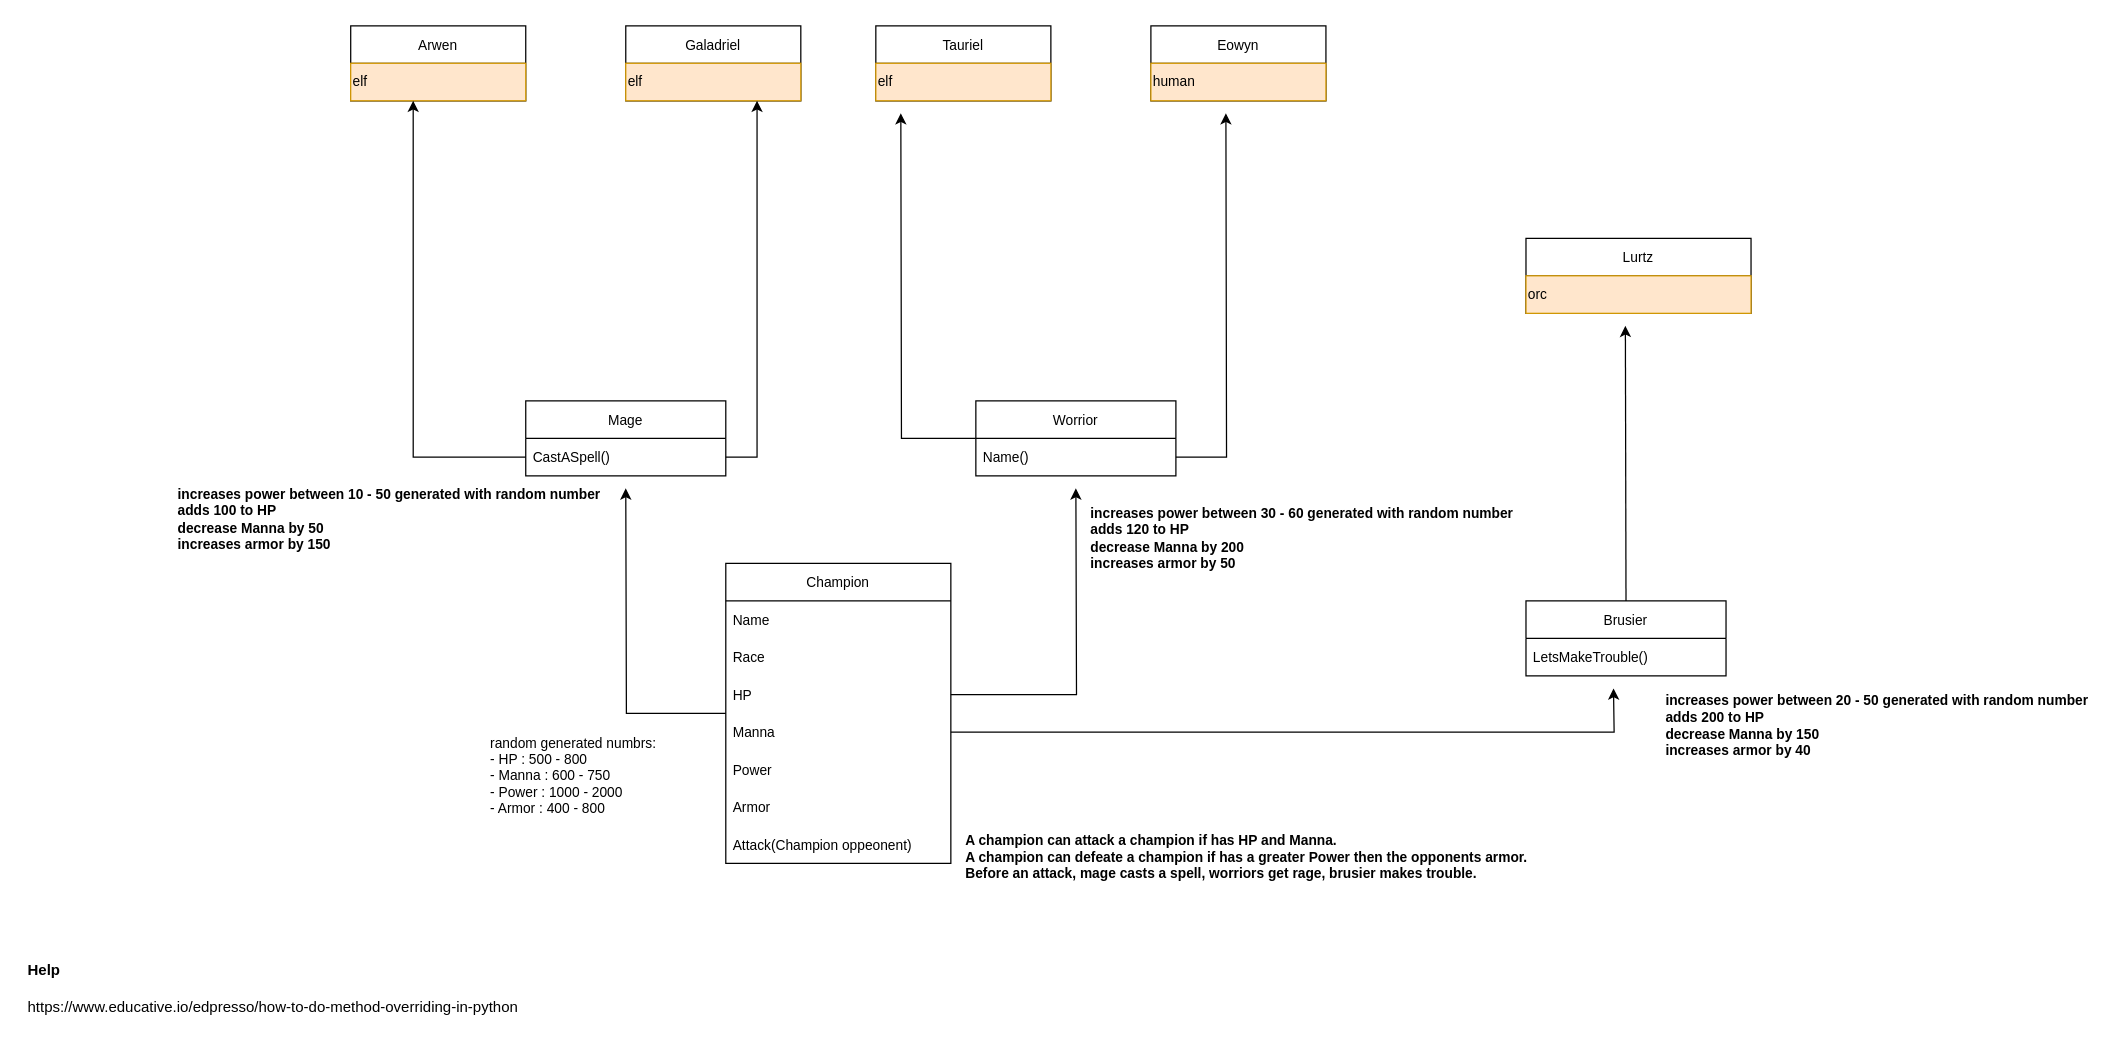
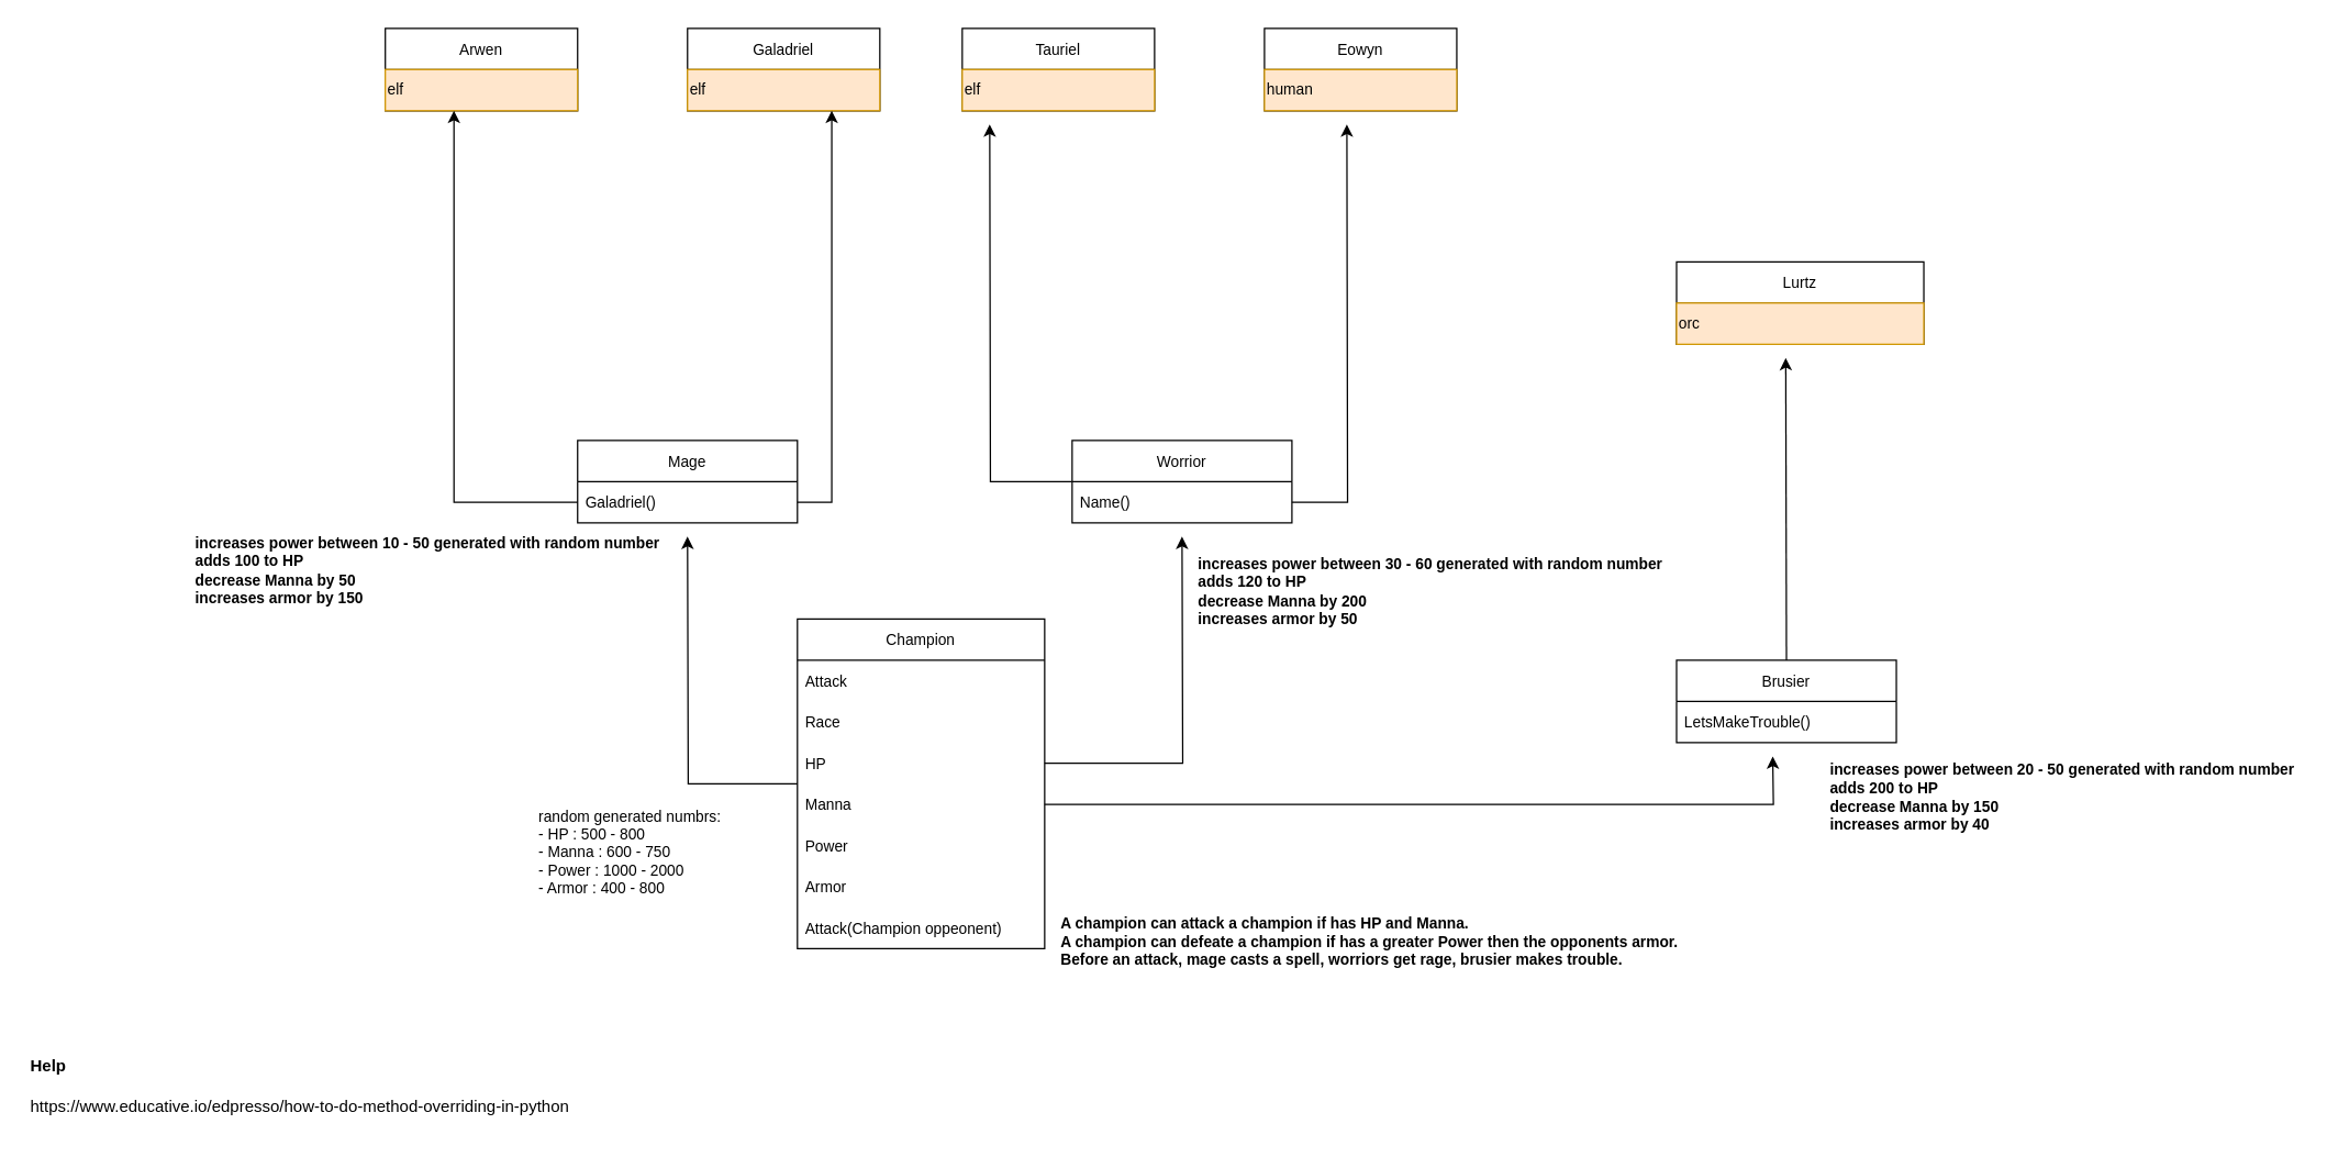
- <mxCell id="20" value="CastASpell()" style="text;strokeColor=none;fillColor=none;align=left;verticalAlign=middle;spacingLeft=4;spacingRight=4;overflow=hidden;points=[[0,0.5],[1,0.5]];portConstraint=eastwest;rotatable=0;fontSize=11;" parent="19" vertex="1"><mxGeometry y="30" width="160" height="30" as="geometry" /></mxCell>
+ <mxCell id="20" value="Galadriel()" style="text;strokeColor=none;fillColor=none;align=left;verticalAlign=middle;spacingLeft=4;spacingRight=4;overflow=hidden;points=[[0,0.5],[1,0.5]];portConstraint=eastwest;rotatable=0;fontSize=11;" parent="19" vertex="1"><mxGeometry y="30" width="160" height="30" as="geometry" /></mxCell>
- <mxCell id="4" value="Name" style="text;strokeColor=none;fillColor=none;align=left;verticalAlign=middle;spacingLeft=4;spacingRight=4;overflow=hidden;points=[[0,0.5],[1,0.5]];portConstraint=eastwest;rotatable=0;fontSize=11;" parent="3" vertex="1"><mxGeometry y="30" width="180" height="30" as="geometry" /></mxCell>
+ <mxCell id="4" value="Attack" style="text;strokeColor=none;fillColor=none;align=left;verticalAlign=middle;spacingLeft=4;spacingRight=4;overflow=hidden;points=[[0,0.5],[1,0.5]];portConstraint=eastwest;rotatable=0;fontSize=11;" parent="3" vertex="1"><mxGeometry y="30" width="180" height="30" as="geometry" /></mxCell>
